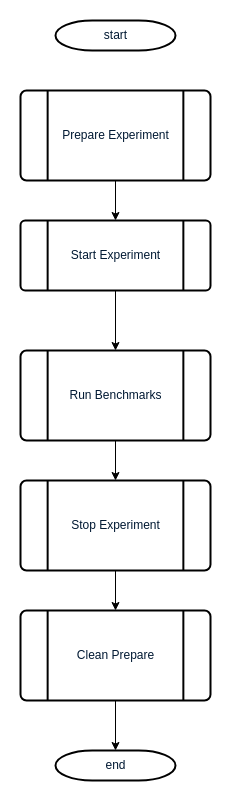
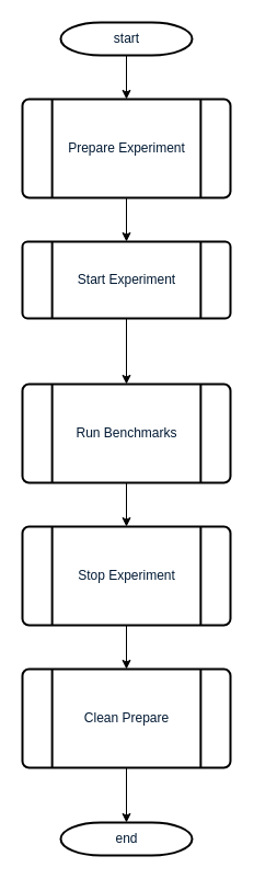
+ <mxCell id="13" value="" style="endArrow=classic;html=1;entryX=0.5;entryY=0;entryDx=0;entryDy=0;entryPerimeter=0;exitX=0.5;exitY=1;exitDx=0;exitDy=0;exitPerimeter=0;" parent="1" source="12" target="2" edge="1"><mxGeometry width="50" height="50" relative="1" as="geometry"><mxPoint x="-135" y="20" as="sourcePoint" /><mxPoint x="-85" y="-30" as="targetPoint" /></mxGeometry></mxCell>
